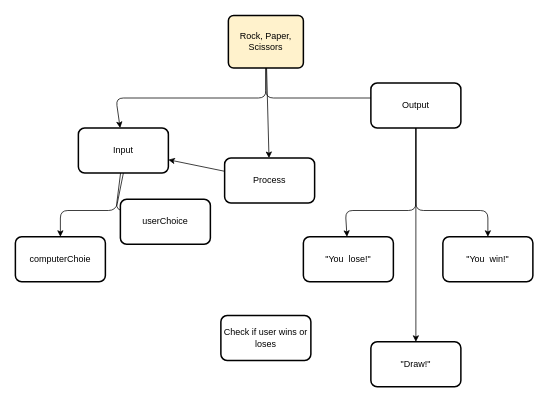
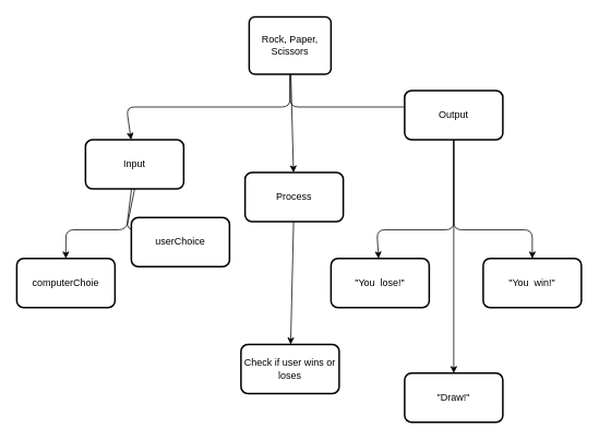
- <mxCell id="3" value="Rock, Paper, Scissors" style="rounded=1;whiteSpace=wrap;html=1;absoluteArcSize=1;arcSize=14;strokeWidth=2;fillColor=#fff2cc;" vertex="1" parent="1"><mxGeometry x="304" y="20" width="100" height="70" as="geometry" /></mxCell>
+ <mxCell id="3" value="Rock, Paper, Scissors" style="rounded=1;whiteSpace=wrap;html=1;absoluteArcSize=1;arcSize=14;strokeWidth=2;" vertex="1" parent="1"><mxGeometry x="304" y="20" width="100" height="70" as="geometry" /></mxCell>
- <mxCell id="6" value="" style="edgeStyle=none;html=1;" edge="1" parent="1" source="7" target="9"><mxGeometry relative="1" as="geometry" /></mxCell>
+ <mxCell id="6" value="" style="edgeStyle=none;html=1;" edge="1" parent="1" source="7" target="15"><mxGeometry relative="1" as="geometry" /></mxCell>
